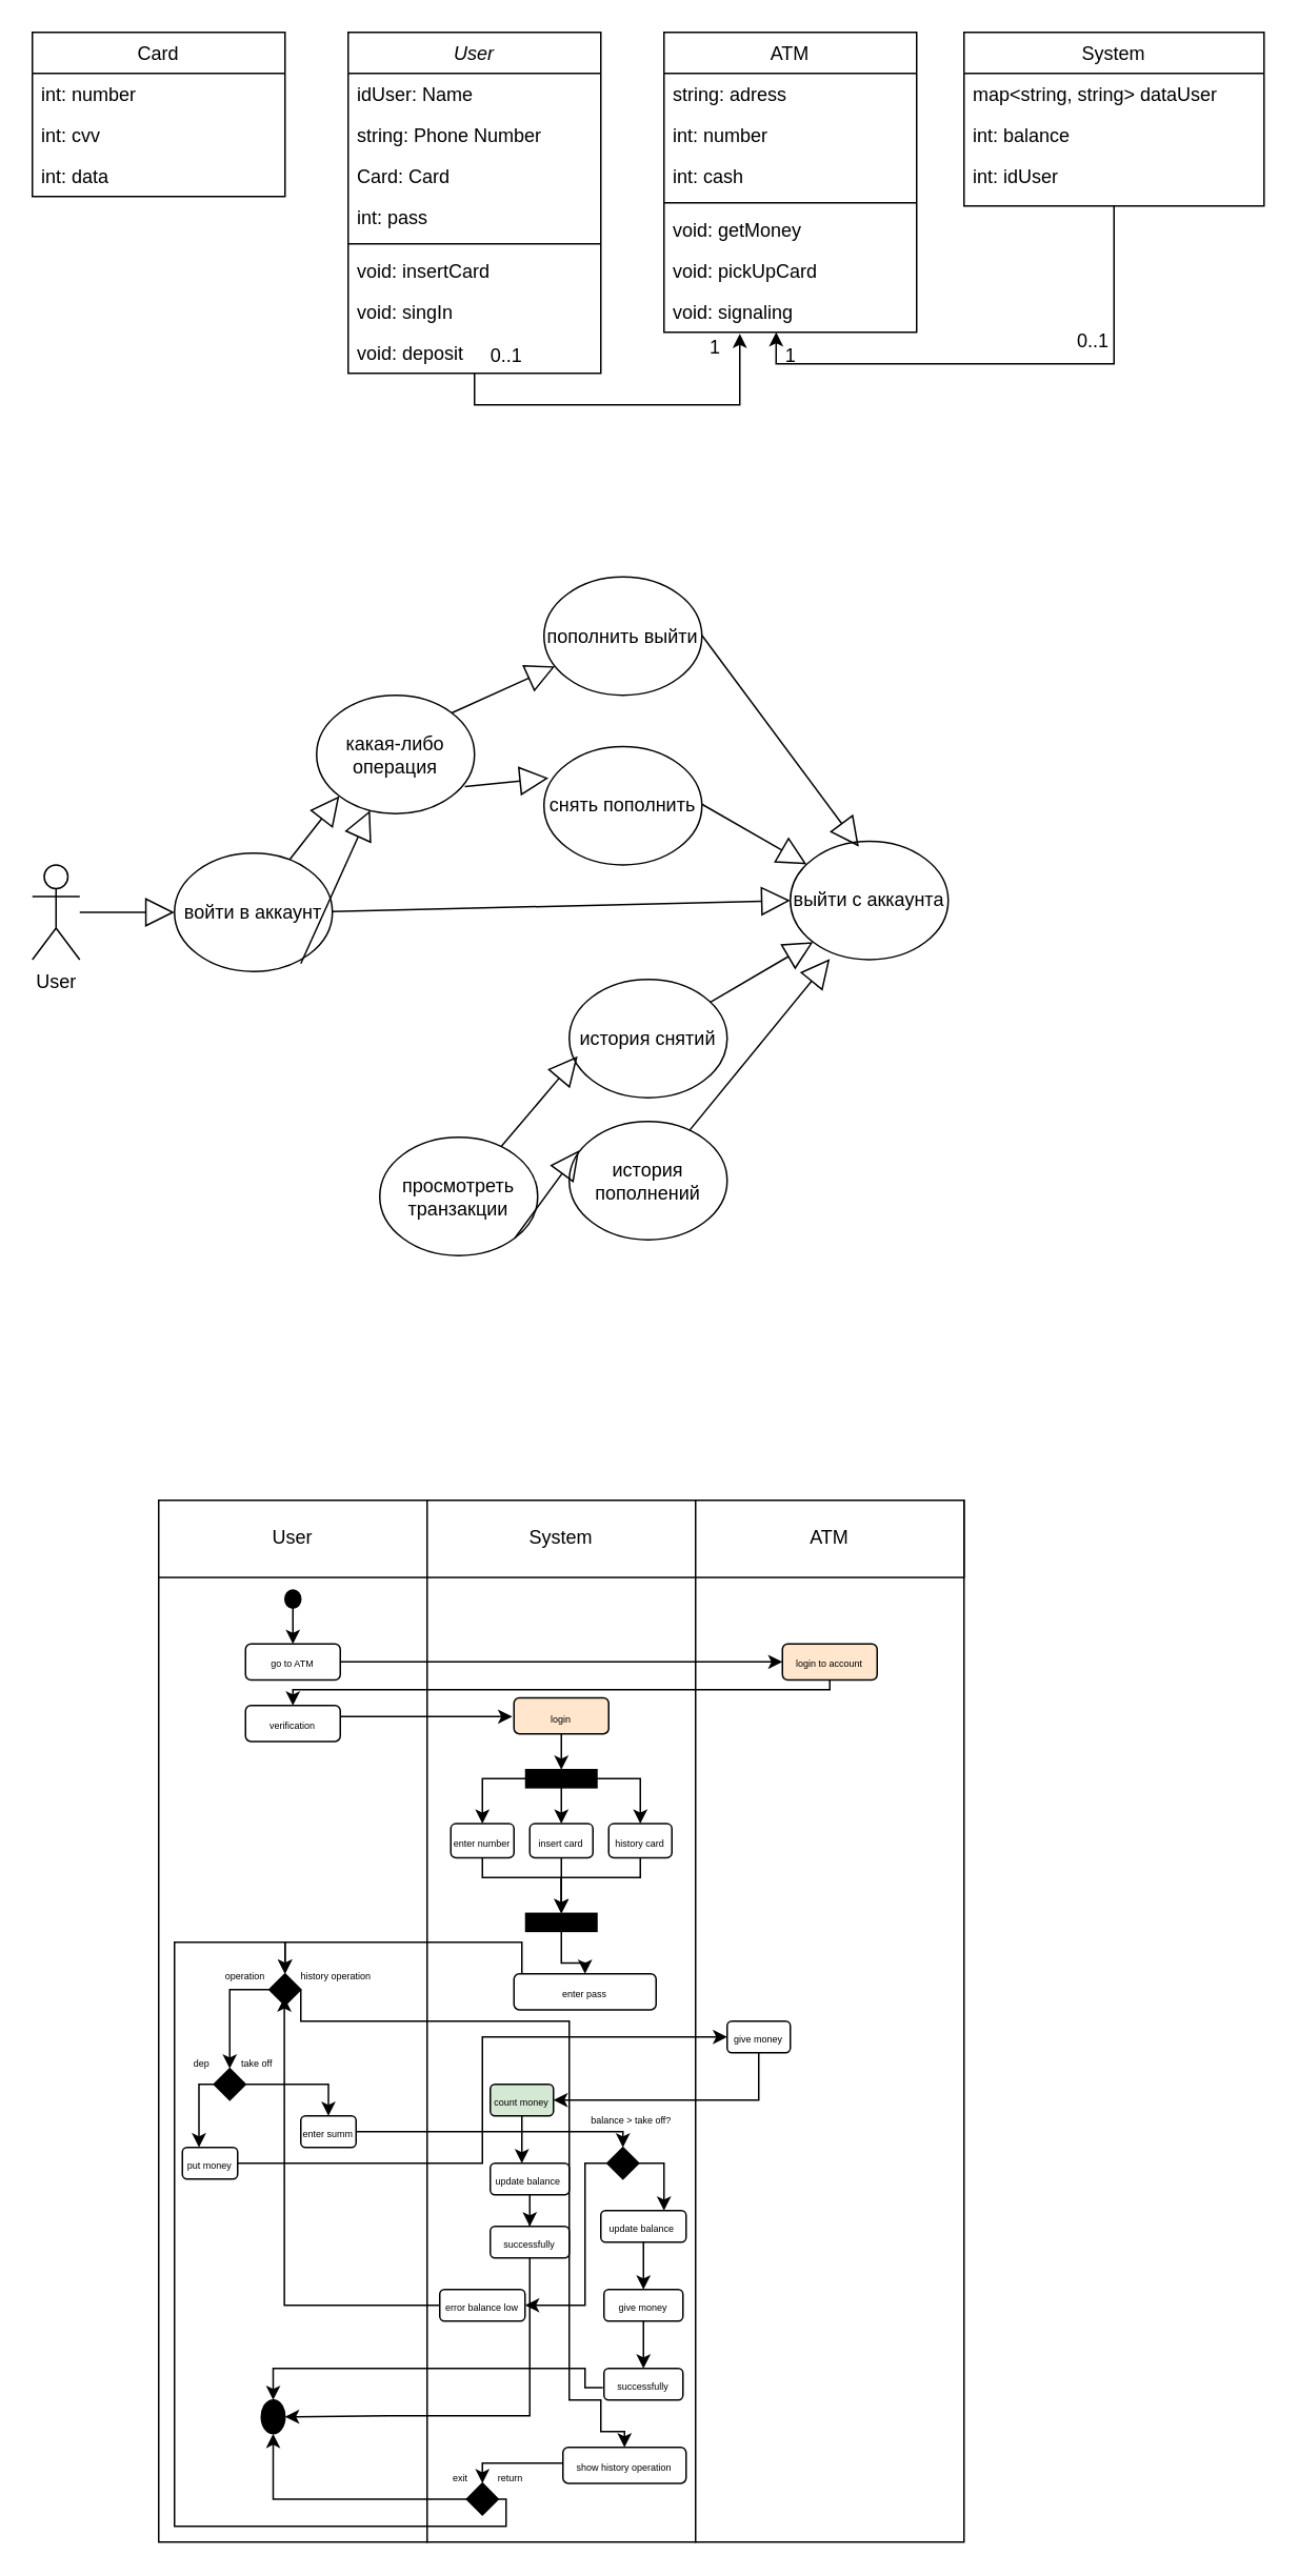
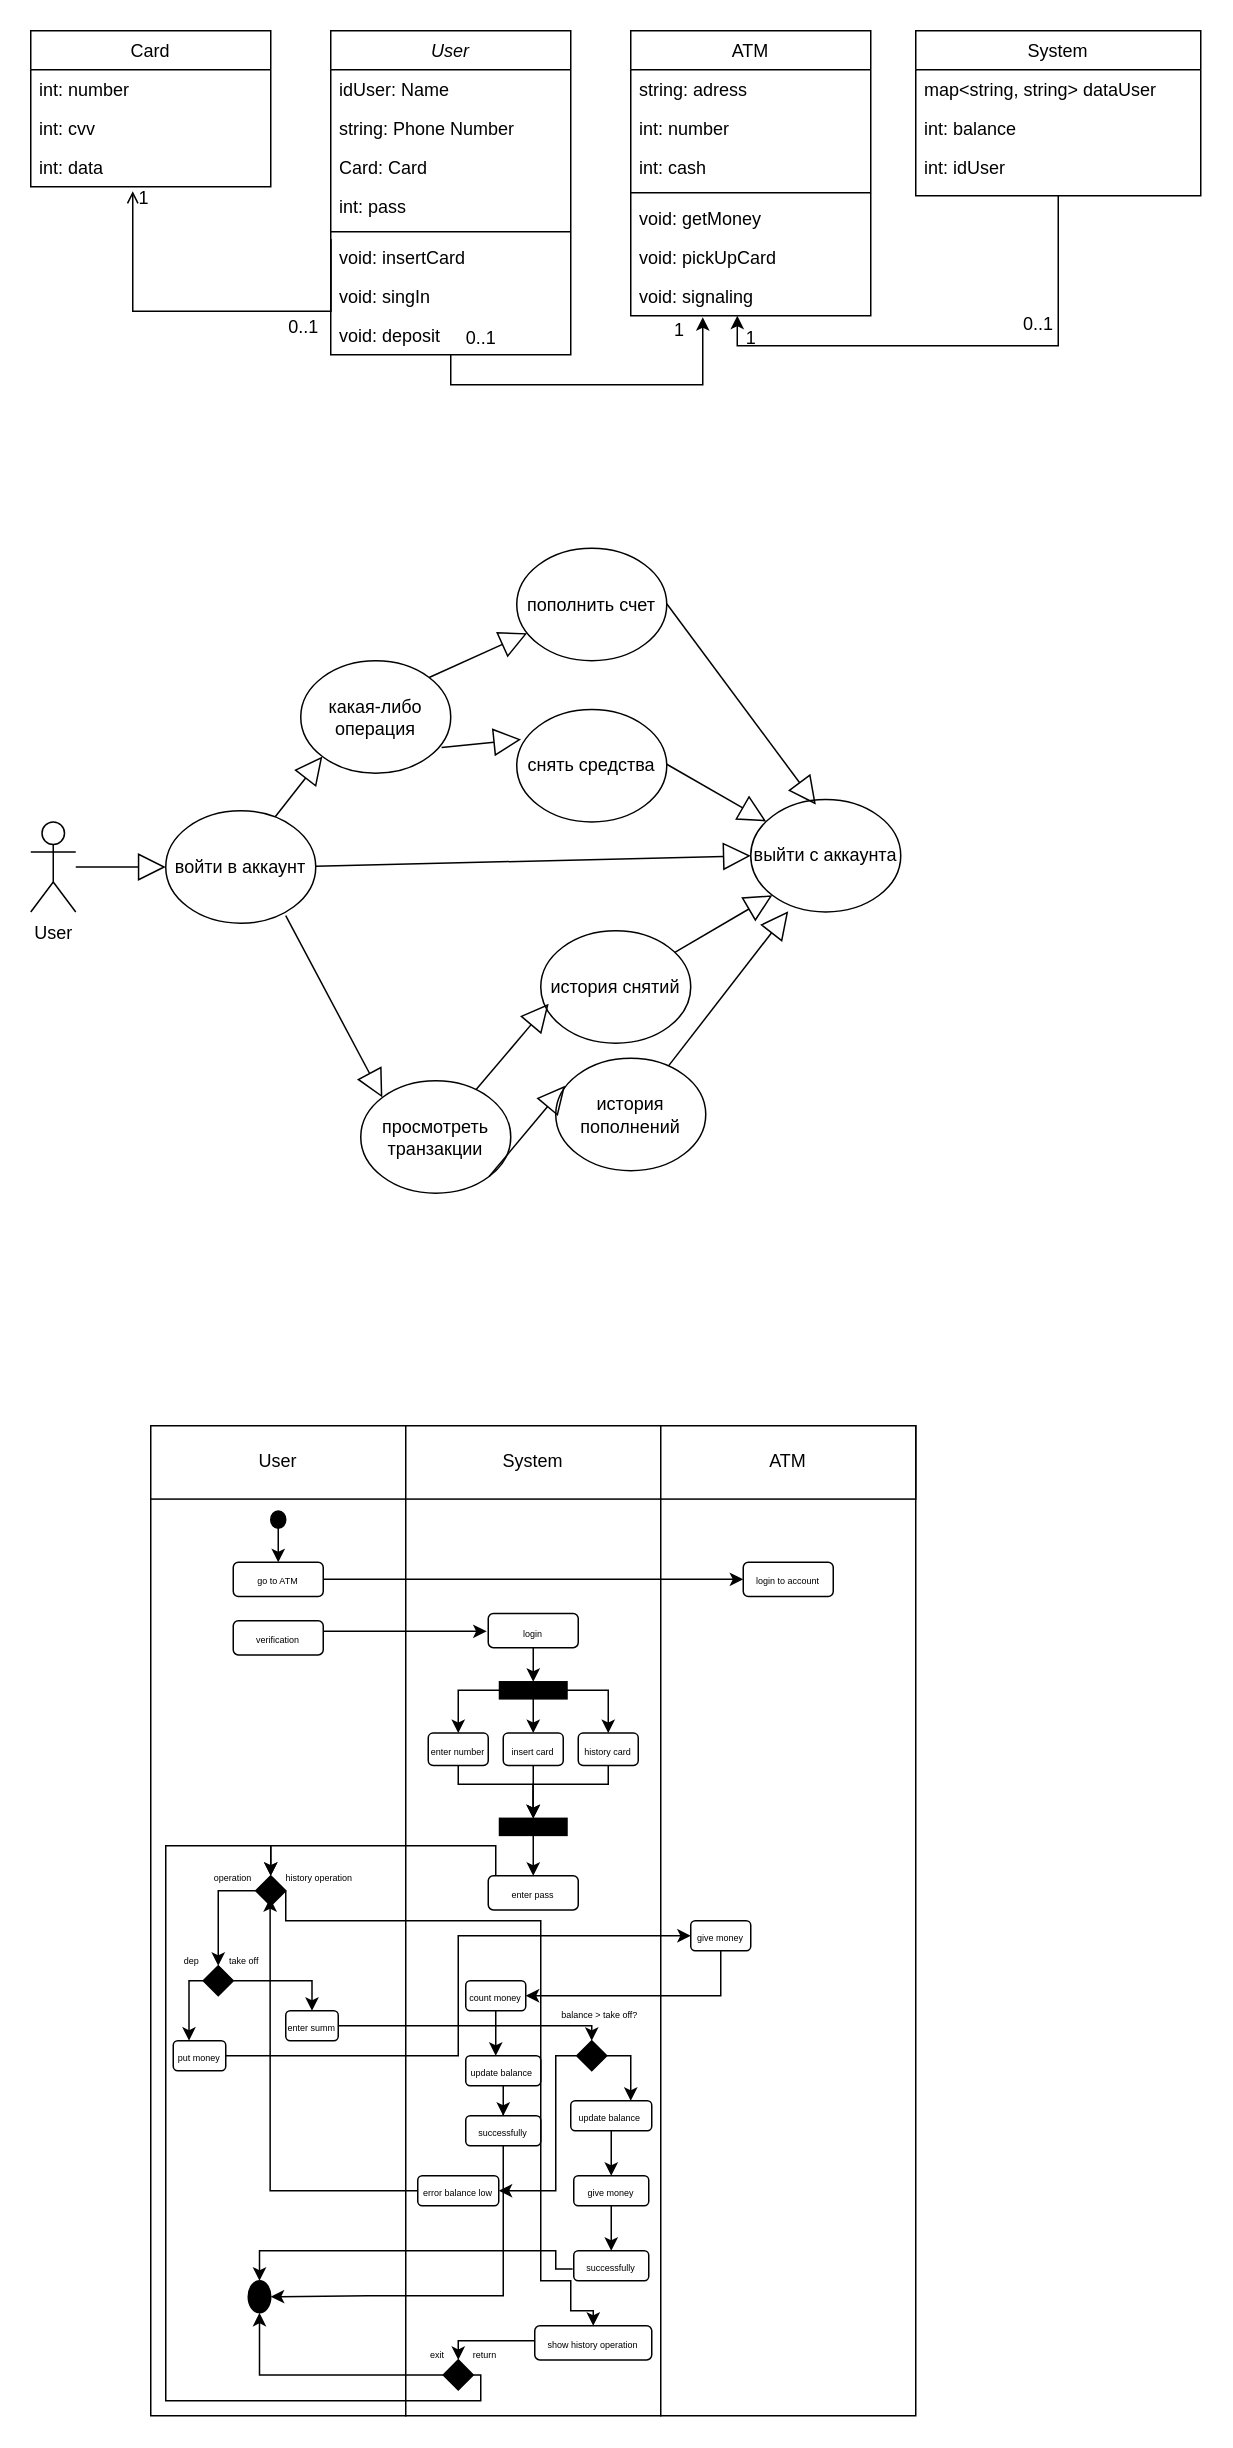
+ <mxCell id="27" value="" style="endArrow=open;shadow=0;strokeWidth=1;rounded=0;curved=0;endFill=1;edgeStyle=elbowEdgeStyle;elbow=vertical;entryX=0.425;entryY=1.115;entryDx=0;entryDy=0;entryPerimeter=0;exitX=0.001;exitY=0.032;exitDx=0;exitDy=0;exitPerimeter=0;" edge="1" parent="1" source="8" target="26"><mxGeometry x="0.5" y="41" relative="1" as="geometry"><mxPoint x="40" y="207.5" as="sourcePoint" /><mxPoint x="168" y="207.5" as="targetPoint" /><mxPoint x="-40" y="32" as="offset" /><Array as="points"><mxPoint x="120" y="207" /></Array></mxGeometry></mxCell>
+ <mxCell id="28" value="0..1" style="resizable=0;align=left;verticalAlign=bottom;labelBackgroundColor=none;fontSize=12;" connectable="0" vertex="1" parent="27"><mxGeometry x="-1" relative="1" as="geometry"><mxPoint x="-30" y="67" as="offset" /></mxGeometry></mxCell>
+ <mxCell id="29" value="1" style="resizable=0;align=right;verticalAlign=bottom;labelBackgroundColor=none;fontSize=12;" connectable="0" vertex="1" parent="27"><mxGeometry x="1" relative="1" as="geometry"><mxPoint x="12" y="13" as="offset" /></mxGeometry></mxCell>
- <mxCell id="37" value="пополнить выйти" style="ellipse;whiteSpace=wrap;html=1;" vertex="1" parent="1"><mxGeometry x="344" y="365" width="100" height="75" as="geometry" /></mxCell>
+ <mxCell id="37" value="пополнить счет" style="ellipse;whiteSpace=wrap;html=1;" vertex="1" parent="1"><mxGeometry x="344" y="365" width="100" height="75" as="geometry" /></mxCell>
- <mxCell id="39" value="снять пополнить" style="ellipse;whiteSpace=wrap;html=1;" vertex="1" parent="1"><mxGeometry x="344" y="472.5" width="100" height="75" as="geometry" /></mxCell>
+ <mxCell id="39" value="снять средства" style="ellipse;whiteSpace=wrap;html=1;" vertex="1" parent="1"><mxGeometry x="344" y="472.5" width="100" height="75" as="geometry" /></mxCell>
- <mxCell id="44" value="" style="endArrow=block;endSize=16;endFill=0;html=1;rounded=0;exitX=0.8;exitY=0.933;exitDx=0;exitDy=0;exitPerimeter=0;" edge="1" parent="1" source="38" target="40"><mxGeometry width="160" relative="1" as="geometry"><mxPoint x="193" y="554" as="sourcePoint" /><mxPoint x="217" y="521" as="targetPoint" /></mxGeometry></mxCell>
+ <mxCell id="44" value="" style="endArrow=block;endSize=16;endFill=0;html=1;rounded=0;entryX=0;entryY=0;entryDx=0;entryDy=0;exitX=0.8;exitY=0.933;exitDx=0;exitDy=0;exitPerimeter=0;" edge="1" parent="1" source="38" target="41"><mxGeometry width="160" relative="1" as="geometry"><mxPoint x="193" y="554" as="sourcePoint" /><mxPoint x="217" y="521" as="targetPoint" /></mxGeometry></mxCell>
- <mxCell id="51" value="история пополнений" style="ellipse;whiteSpace=wrap;html=1;" vertex="1" parent="1"><mxGeometry x="360" y="710" width="100" height="75" as="geometry" /></mxCell>
+ <mxCell id="51" value="история пополнений" style="ellipse;whiteSpace=wrap;html=1;" vertex="1" parent="1"><mxGeometry x="370" y="705" width="100" height="75" as="geometry" /></mxCell>
- <mxCell id="118" value="&lt;span style=&quot;font-size: 6px;&quot;&gt;login to account&lt;/span&gt;" style="rounded=1;whiteSpace=wrap;html=1;fillColor=#ffe6cc;" vertex="1" parent="115"><mxGeometry x="55" y="91.034" width="60" height="22.759" as="geometry" /></mxCell>
+ <mxCell id="118" value="&lt;span style=&quot;font-size: 6px;&quot;&gt;login to account&lt;/span&gt;" style="rounded=1;whiteSpace=wrap;html=1;" vertex="1" parent="115"><mxGeometry x="55" y="91.034" width="60" height="22.759" as="geometry" /></mxCell>
- <mxCell id="121" style="edgeStyle=orthogonalEdgeStyle;rounded=0;orthogonalLoop=1;jettySize=auto;html=1;entryX=0.5;entryY=0;entryDx=0;entryDy=0;" edge="1" parent="1" source="118" target="64"><mxGeometry relative="1" as="geometry"><Array as="points"><mxPoint x="525" y="1070" /><mxPoint x="185" y="1070" /></Array></mxGeometry></mxCell>
- <mxCell id="81" value="&lt;span style=&quot;font-size: 6px;&quot;&gt;login&lt;/span&gt;" style="rounded=1;whiteSpace=wrap;html=1;fillColor=#ffe6cc;" vertex="1" parent="77"><mxGeometry x="55" y="125.172" width="60" height="22.759" as="geometry" /></mxCell>
+ <mxCell id="81" value="&lt;span style=&quot;font-size: 6px;&quot;&gt;login&lt;/span&gt;" style="rounded=1;whiteSpace=wrap;html=1;" vertex="1" parent="77"><mxGeometry x="55" y="125.172" width="60" height="22.759" as="geometry" /></mxCell>
- <mxCell id="93" value="&lt;span style=&quot;font-size: 6px;&quot;&gt;enter pass&lt;/span&gt;" style="rounded=1;whiteSpace=wrap;html=1;" vertex="1" parent="77"><mxGeometry x="55" y="300.002" width="90" height="22.759" as="geometry" /></mxCell>
+ <mxCell id="93" value="&lt;span style=&quot;font-size: 6px;&quot;&gt;enter pass&lt;/span&gt;" style="rounded=1;whiteSpace=wrap;html=1;" vertex="1" parent="77"><mxGeometry x="55" y="300.002" width="60" height="22.759" as="geometry" /></mxCell>
- <mxCell id="95" value="&lt;span style=&quot;font-size: 6px;&quot;&gt;count money&lt;/span&gt;" style="rounded=1;whiteSpace=wrap;html=1;fillColor=#d5e8d4;" vertex="1" parent="77"><mxGeometry x="40" y="370" width="40" height="20" as="geometry" /></mxCell>
+ <mxCell id="95" value="&lt;span style=&quot;font-size: 6px;&quot;&gt;count money&lt;/span&gt;" style="rounded=1;whiteSpace=wrap;html=1;" vertex="1" parent="77"><mxGeometry x="40" y="370" width="40" height="20" as="geometry" /></mxCell>
